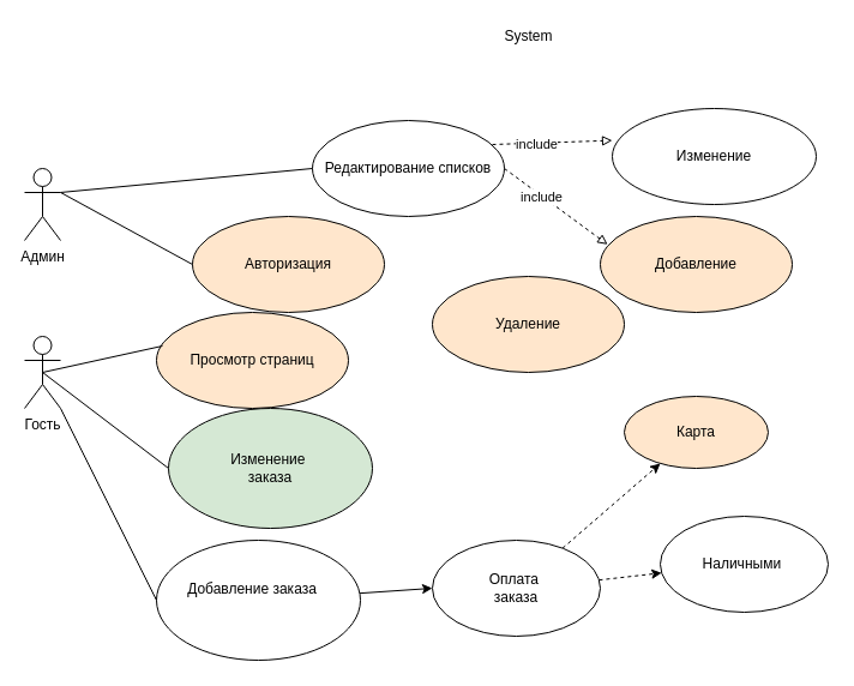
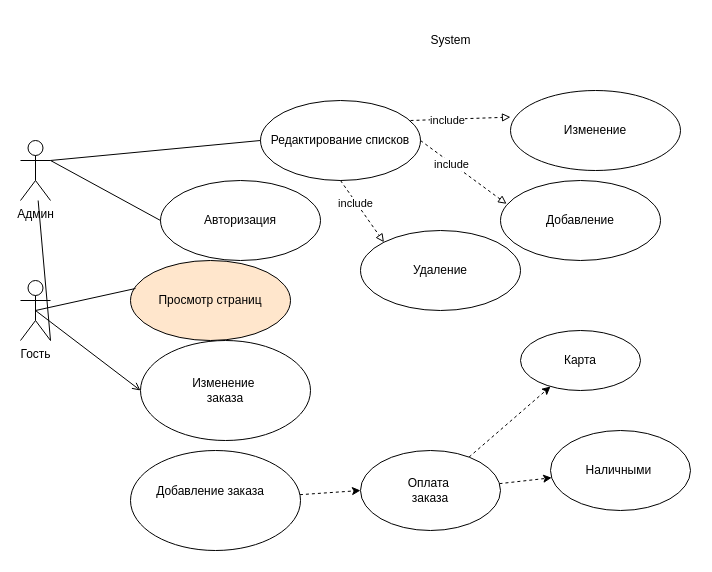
- <mxCell id="23" value="System" style="text;html=1;align=center;verticalAlign=middle;resizable=0;points=[];autosize=1;strokeColor=none;fillColor=none;" parent="1" vertex="1"><mxGeometry x="410" y="20" width="60" height="20" as="geometry" /></mxCell>
+ <mxCell id="23" value="System" style="text;html=1;align=center;verticalAlign=middle;resizable=0;points=[];autosize=1;strokeColor=none;fillColor=none;" parent="1" vertex="1"><mxGeometry x="420" y="30" width="60" height="20" as="geometry" /></mxCell>
+ <mxCell id="17" value="" style="endArrow=block;dashed=1;endFill=0;html=1;rounded=0;exitX=0.5;exitY=1;exitDx=0;exitDy=0;entryX=0;entryY=0;entryDx=0;entryDy=0;" parent="1" source="6" target="14" edge="1"><mxGeometry width="160" relative="1" as="geometry"><mxPoint x="400" y="340" as="sourcePoint" /><mxPoint x="560" y="340" as="targetPoint" /></mxGeometry></mxCell>
+ <mxCell id="18" value="include" style="edgeLabel;html=1;align=center;verticalAlign=middle;resizable=0;points=[];" parent="17" vertex="1" connectable="0"><mxGeometry x="-0.275" y="-1" relative="1" as="geometry"><mxPoint as="offset" /></mxGeometry></mxCell>
- <mxCell id="5" value="Авторизация" style="ellipse;whiteSpace=wrap;html=1;fillColor=#ffe6cc;" parent="1" vertex="1"><mxGeometry x="160" y="180" width="160" height="80" as="geometry" /></mxCell>
+ <mxCell id="5" value="Авторизация" style="ellipse;whiteSpace=wrap;html=1;" parent="1" vertex="1"><mxGeometry x="160" y="180" width="160" height="80" as="geometry" /></mxCell>
- <mxCell id="13" value="Добавление" style="ellipse;whiteSpace=wrap;html=1;fillColor=#ffe6cc;" parent="1" vertex="1"><mxGeometry x="500" y="180" width="160" height="80" as="geometry" /></mxCell>
+ <mxCell id="13" value="Добавление" style="ellipse;whiteSpace=wrap;html=1;" parent="1" vertex="1"><mxGeometry x="500" y="180" width="160" height="80" as="geometry" /></mxCell>
- <mxCell id="14" value="Удаление" style="ellipse;whiteSpace=wrap;html=1;fillColor=#ffe6cc;" parent="1" vertex="1"><mxGeometry x="360" y="230" width="160" height="80" as="geometry" /></mxCell>
+ <mxCell id="14" value="Удаление" style="ellipse;whiteSpace=wrap;html=1;" parent="1" vertex="1"><mxGeometry x="360" y="230" width="160" height="80" as="geometry" /></mxCell>
- <mxCell id="29" value="Карта" style="ellipse;whiteSpace=wrap;html=1;fillColor=#ffe6cc;" vertex="1" parent="1"><mxGeometry x="520" y="330" width="120" height="60" as="geometry" /></mxCell>
+ <mxCell id="29" value="Карта" style="ellipse;whiteSpace=wrap;html=1;" vertex="1" parent="1"><mxGeometry x="520" y="330" width="120" height="60" as="geometry" /></mxCell>
- <mxCell id="3" style="rounded=0;orthogonalLoop=1;jettySize=auto;html=1;entryX=0;entryY=0.5;entryDx=0;entryDy=0;exitX=0.5;exitY=0.5;exitDx=0;exitDy=0;exitPerimeter=0;endArrow=none;endFill=0;" edge="1" parent="1" source="4" target="24"><mxGeometry relative="1" as="geometry" /></mxCell>
+ <mxCell id="3" style="rounded=0;orthogonalLoop=1;jettySize=auto;html=1;entryX=0;entryY=0.5;entryDx=0;entryDy=0;exitX=0.5;exitY=0.5;exitDx=0;exitDy=0;exitPerimeter=0;endArrow=open;endFill=0;" edge="1" parent="1" source="4" target="24"><mxGeometry relative="1" as="geometry" /></mxCell>
- <mxCell id="24" value="Изменение&amp;nbsp;&lt;br&gt;заказа" style="ellipse;whiteSpace=wrap;html=1;fillColor=#d5e8d4;" vertex="1" parent="1"><mxGeometry x="140" y="340" width="170" height="100" as="geometry" /></mxCell>
+ <mxCell id="24" value="Изменение&amp;nbsp;&lt;br&gt;заказа" style="ellipse;whiteSpace=wrap;html=1;" vertex="1" parent="1"><mxGeometry x="140" y="340" width="170" height="100" as="geometry" /></mxCell>
- <mxCell id="16" value="" style="endArrow=none;html=1;rounded=0;entryX=0;entryY=0.5;entryDx=0;entryDy=0;exitX=1;exitY=1;exitDx=0;exitDy=0;exitPerimeter=0;" parent="1" source="4" target="9" edge="1"><mxGeometry width="50" height="50" relative="1" as="geometry"><mxPoint x="170" y="709.37" as="sourcePoint" /><mxPoint x="280" y="680" as="targetPoint" /></mxGeometry></mxCell>
+ <mxCell id="16" value="" style="endArrow=none;html=1;rounded=0;exitX=1;exitY=1;exitDx=0;exitDy=0;exitPerimeter=0;" parent="1" source="4" target="2" edge="1"><mxGeometry width="50" height="50" relative="1" as="geometry"><mxPoint x="170" y="709.37" as="sourcePoint" /><mxPoint x="280" y="680" as="targetPoint" /></mxGeometry></mxCell>
- <mxCell id="8" style="edgeStyle=none;rounded=0;orthogonalLoop=1;jettySize=auto;html=1;entryX=0;entryY=0.5;entryDx=0;entryDy=0;endArrow=classic;endFill=1;" edge="1" parent="1" source="9" target="27"><mxGeometry relative="1" as="geometry" /></mxCell>
+ <mxCell id="8" style="edgeStyle=none;rounded=0;orthogonalLoop=1;jettySize=auto;html=1;entryX=0;entryY=0.5;entryDx=0;entryDy=0;endArrow=classic;endFill=1;dashed=1;" edge="1" parent="1" source="9" target="27"><mxGeometry relative="1" as="geometry" /></mxCell>
